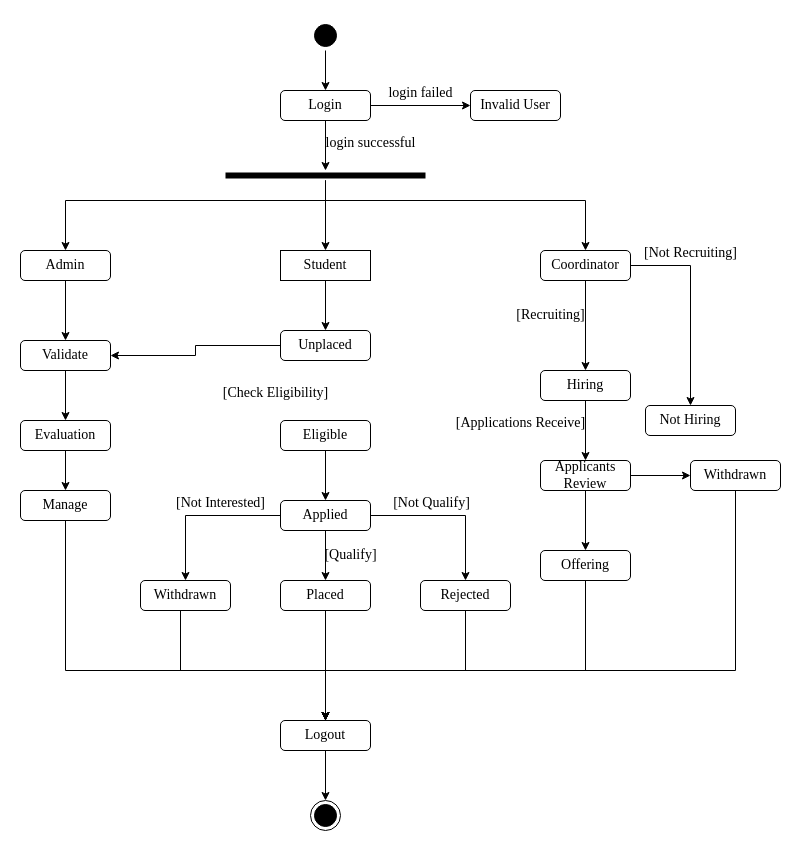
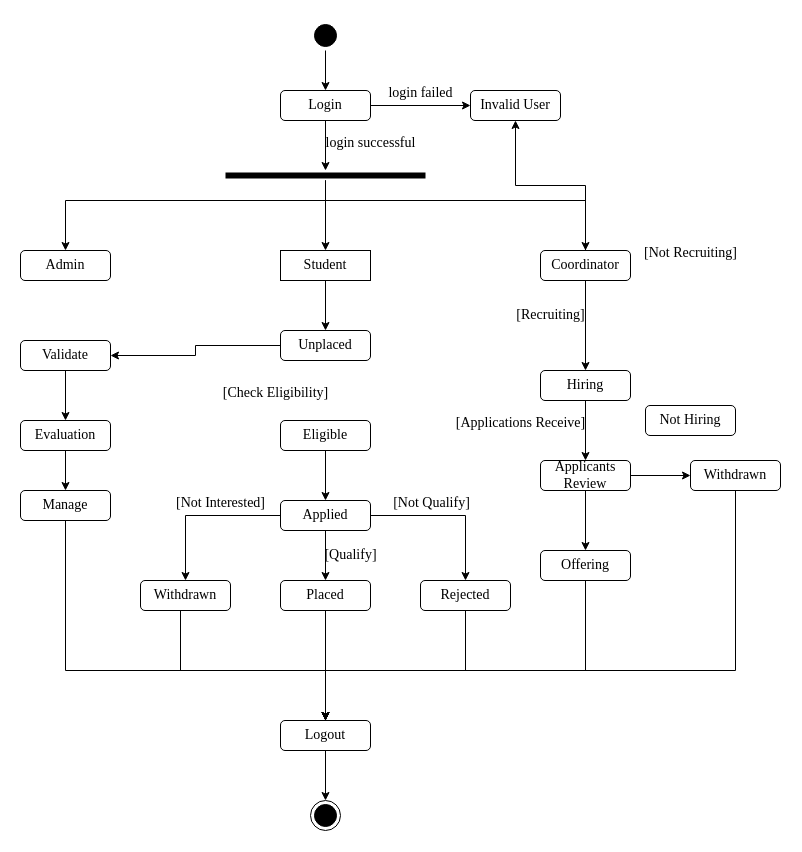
- <mxCell id="10" value="" style="edgeStyle=orthogonalEdgeStyle;rounded=0;orthogonalLoop=1;jettySize=auto;html=1;fontFamily=Times New Roman;fontSize=14;" parent="1" source="11" target="28" edge="1"><mxGeometry relative="1" as="geometry"><mxPoint x="710" y="265" as="targetPoint" /></mxGeometry></mxCell>
+ <mxCell id="10" value="" style="edgeStyle=orthogonalEdgeStyle;rounded=0;orthogonalLoop=1;jettySize=auto;html=1;fontFamily=Times New Roman;fontSize=14;" parent="1" source="11" target="48" edge="1"><mxGeometry relative="1" as="geometry"><mxPoint x="710" y="265" as="targetPoint" /></mxGeometry></mxCell>
- <mxCell id="7" value="" style="edgeStyle=orthogonalEdgeStyle;rounded=0;orthogonalLoop=1;jettySize=auto;html=1;fontFamily=Times New Roman;fontSize=14;" parent="1" source="8" target="37" edge="1"><mxGeometry relative="1" as="geometry" /></mxCell>
